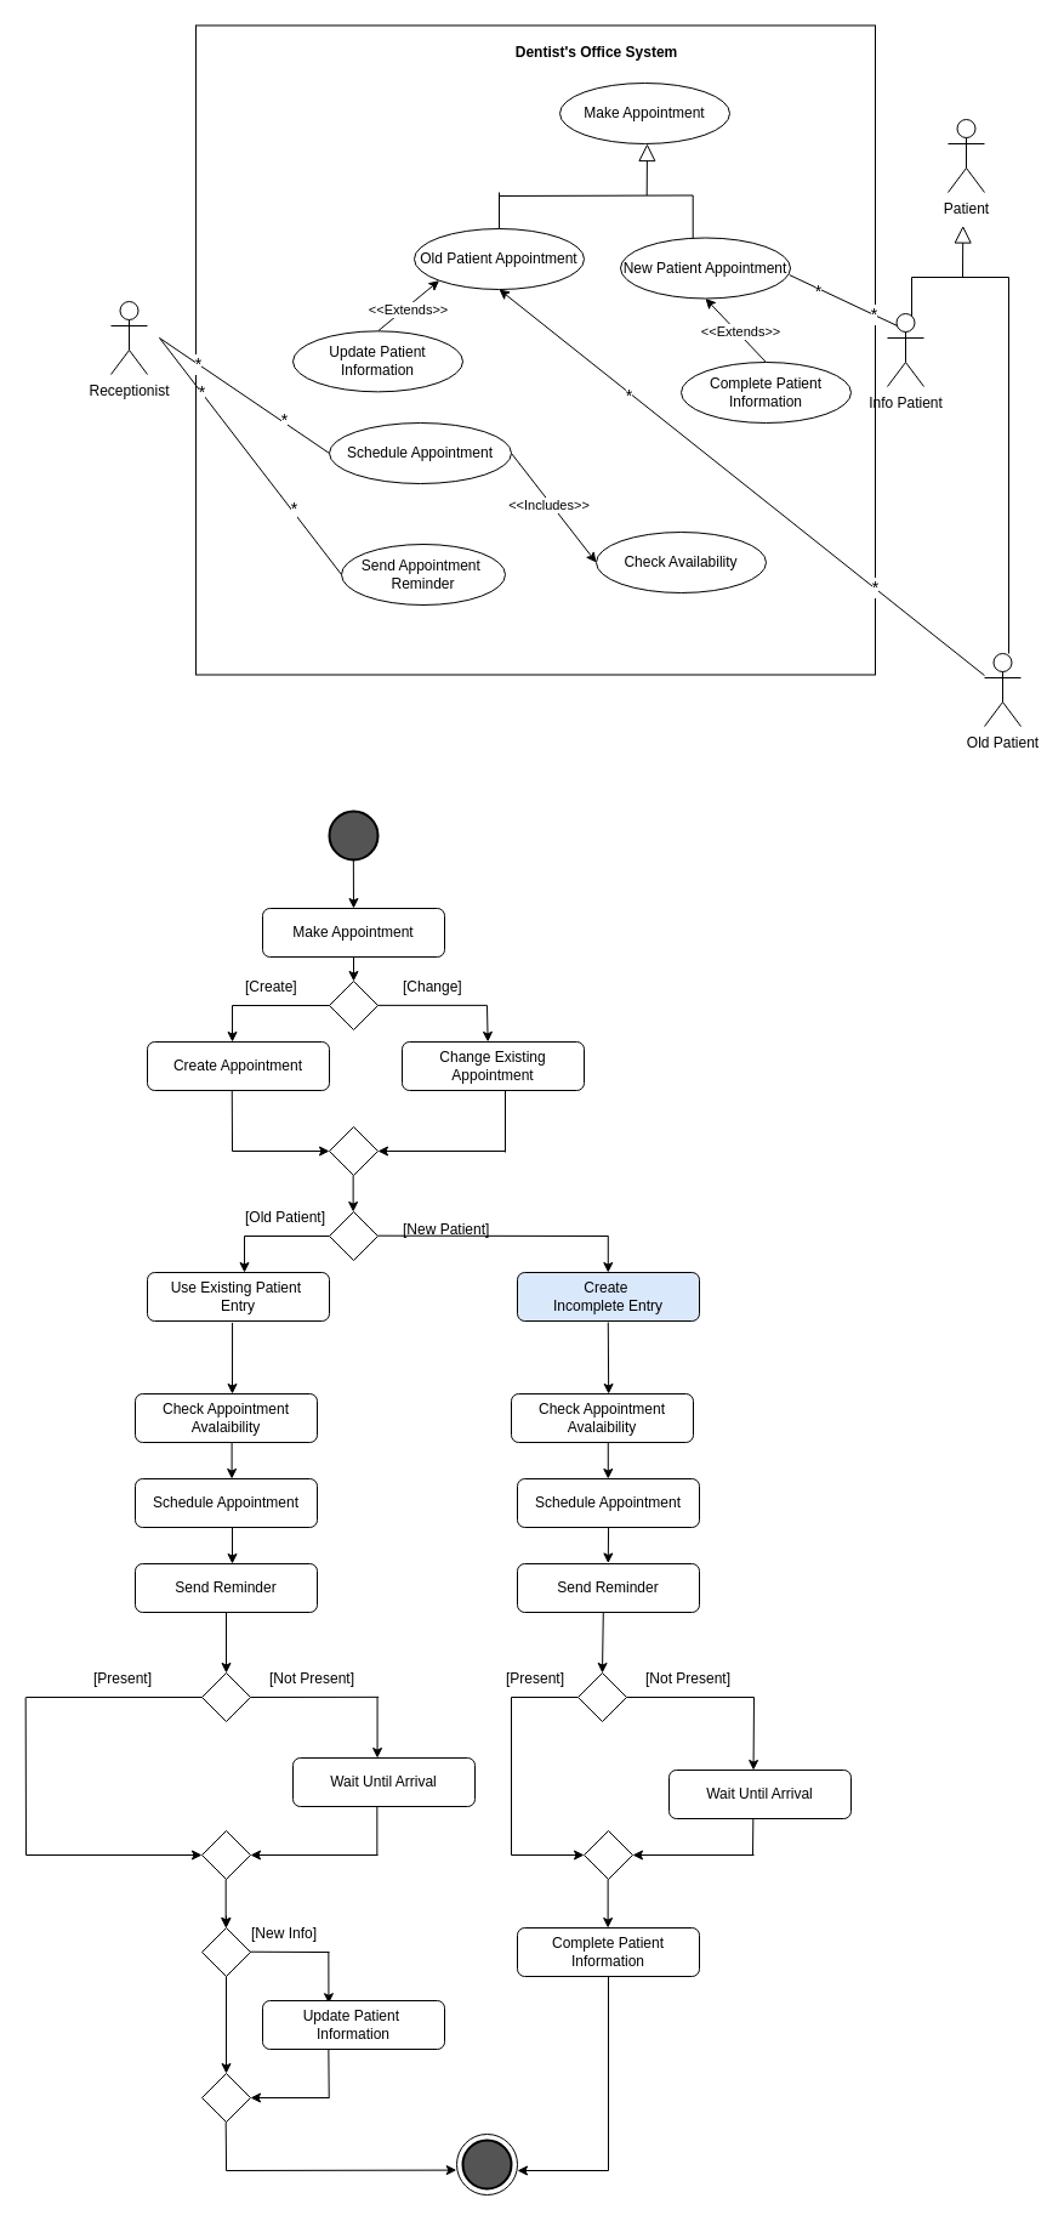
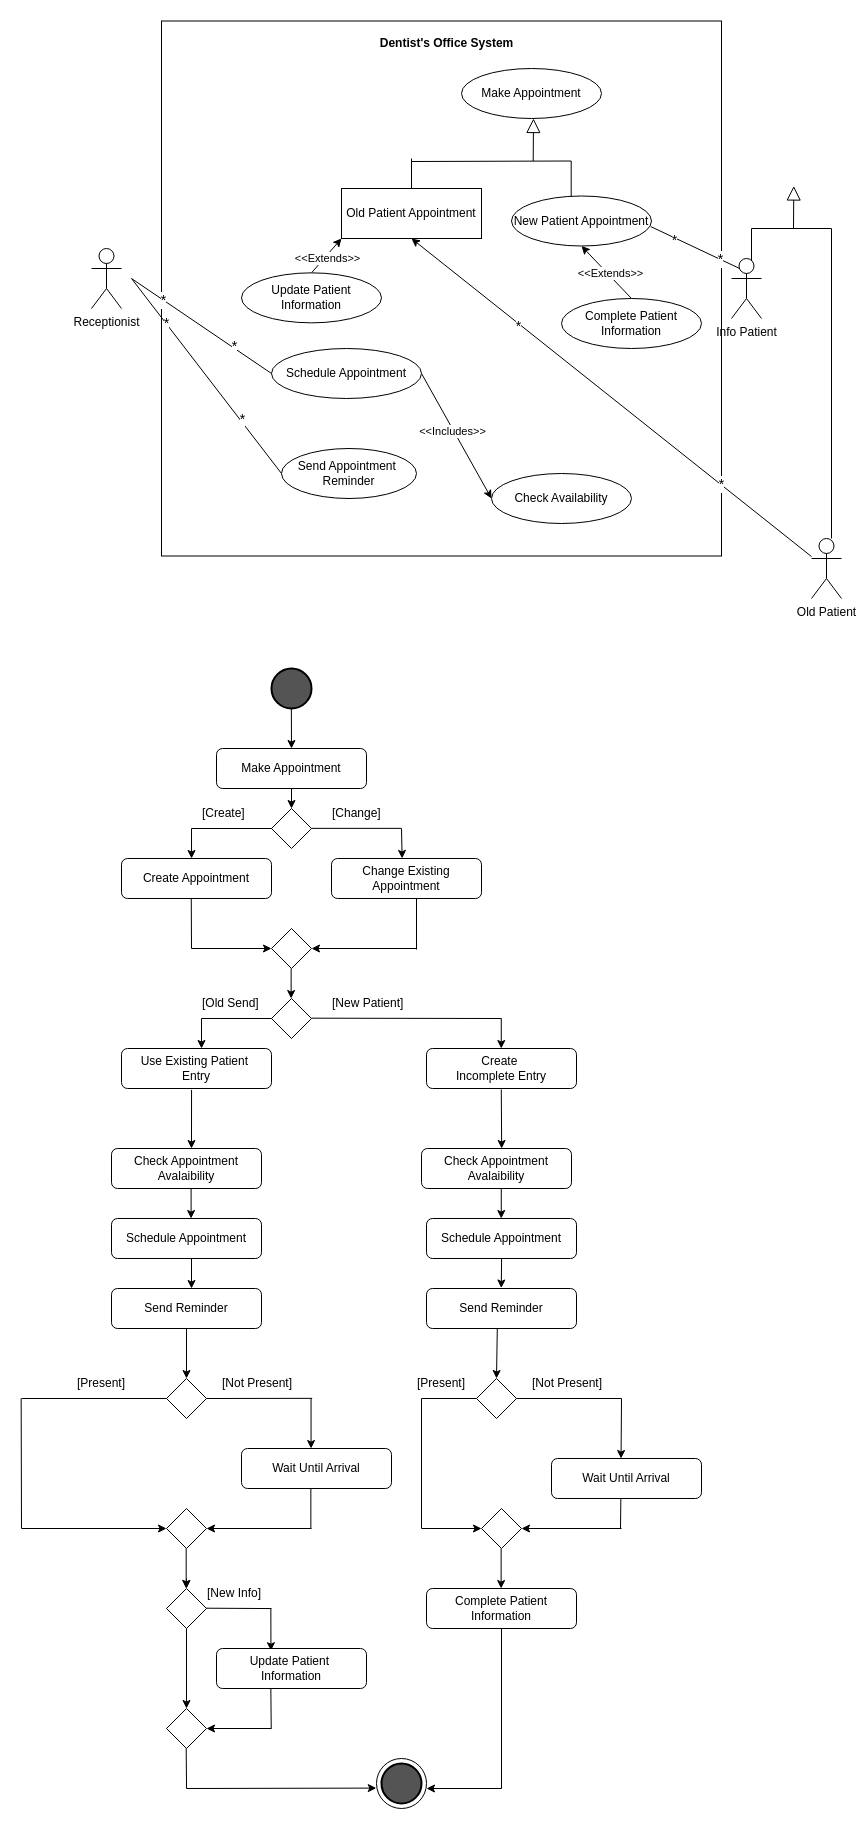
- <mxCell id="11" value="Dentist's Office System" style="text;align=center;fontStyle=1;verticalAlign=middle;spacingLeft=3;spacingRight=3;strokeColor=none;rotatable=0;points=[[0,0.5],[1,0.5]];portConstraint=eastwest;html=1;" vertex="1" parent="1"><mxGeometry x="451" y="29.85" width="80" height="26" as="geometry" /></mxCell>
+ <mxCell id="11" value="Dentist's Office System" style="text;align=center;fontStyle=1;verticalAlign=middle;spacingLeft=3;spacingRight=3;strokeColor=none;rotatable=0;points=[[0,0.5],[1,0.5]];portConstraint=eastwest;html=1;" vertex="1" parent="1"><mxGeometry x="406" y="29.85" width="80" height="26" as="geometry" /></mxCell>
- <mxCell id="3" value="Patient" style="shape=umlActor;verticalLabelPosition=bottom;verticalAlign=top;html=1;" vertex="1" parent="1"><mxGeometry x="781" y="98" width="30" height="60" as="geometry" /></mxCell>
- <mxCell id="38" value="Old Patient Appointment" style="ellipse;whiteSpace=wrap;html=1;" vertex="1" parent="1"><mxGeometry x="341" y="188" width="140" height="50" as="geometry" /></mxCell>
+ <mxCell id="38" value="Old Patient Appointment" style="whiteSpace=wrap;html=1;rounded=0;" vertex="1" parent="1"><mxGeometry x="341" y="188" width="140" height="50" as="geometry" /></mxCell>
- <mxCell id="17" value="Check Availability" style="ellipse;whiteSpace=wrap;html=1;" vertex="1" parent="1"><mxGeometry x="491" y="438" width="140" height="50" as="geometry" /></mxCell>
+ <mxCell id="17" value="Check Availability" style="ellipse;whiteSpace=wrap;html=1;" vertex="1" parent="1"><mxGeometry x="491" y="473" width="140" height="50" as="geometry" /></mxCell>
- <mxCell id="44" value="[Old Patient]" style="text;strokeColor=none;fillColor=none;align=left;verticalAlign=middle;spacingLeft=4;spacingRight=4;overflow=hidden;points=[[0,0.5],[1,0.5]];portConstraint=eastwest;rotatable=0;whiteSpace=wrap;html=1;" vertex="1" parent="1"><mxGeometry x="196" y="988" width="80" height="30" as="geometry" /></mxCell>
+ <mxCell id="44" value="[Old Send]" style="text;strokeColor=none;fillColor=none;align=left;verticalAlign=middle;spacingLeft=4;spacingRight=4;overflow=hidden;points=[[0,0.5],[1,0.5]];portConstraint=eastwest;rotatable=0;whiteSpace=wrap;html=1;" vertex="1" parent="1"><mxGeometry x="196" y="988" width="80" height="30" as="geometry" /></mxCell>
- <mxCell id="51" value="[New Patient]" style="text;strokeColor=none;fillColor=none;align=left;verticalAlign=middle;spacingLeft=4;spacingRight=4;overflow=hidden;points=[[0,0.5],[1,0.5]];portConstraint=eastwest;rotatable=0;whiteSpace=wrap;html=1;" vertex="1" parent="1"><mxGeometry x="326" y="998" width="100" height="30" as="geometry" /></mxCell>
+ <mxCell id="51" value="[New Patient]" style="text;strokeColor=none;fillColor=none;align=left;verticalAlign=middle;spacingLeft=4;spacingRight=4;overflow=hidden;points=[[0,0.5],[1,0.5]];portConstraint=eastwest;rotatable=0;whiteSpace=wrap;html=1;" vertex="1" parent="1"><mxGeometry x="326" y="988" width="100" height="30" as="geometry" /></mxCell>
- <mxCell id="55" value="Create&amp;nbsp;&lt;div&gt;Incomplete Entry&lt;/div&gt;" style="rounded=1;whiteSpace=wrap;html=1;fillColor=#dae8fc;" vertex="1" parent="1"><mxGeometry x="426" y="1048" width="150" height="40" as="geometry" /></mxCell>
+ <mxCell id="55" value="Create&amp;nbsp;&lt;div&gt;Incomplete Entry&lt;/div&gt;" style="rounded=1;whiteSpace=wrap;html=1;" vertex="1" parent="1"><mxGeometry x="426" y="1048" width="150" height="40" as="geometry" /></mxCell>
